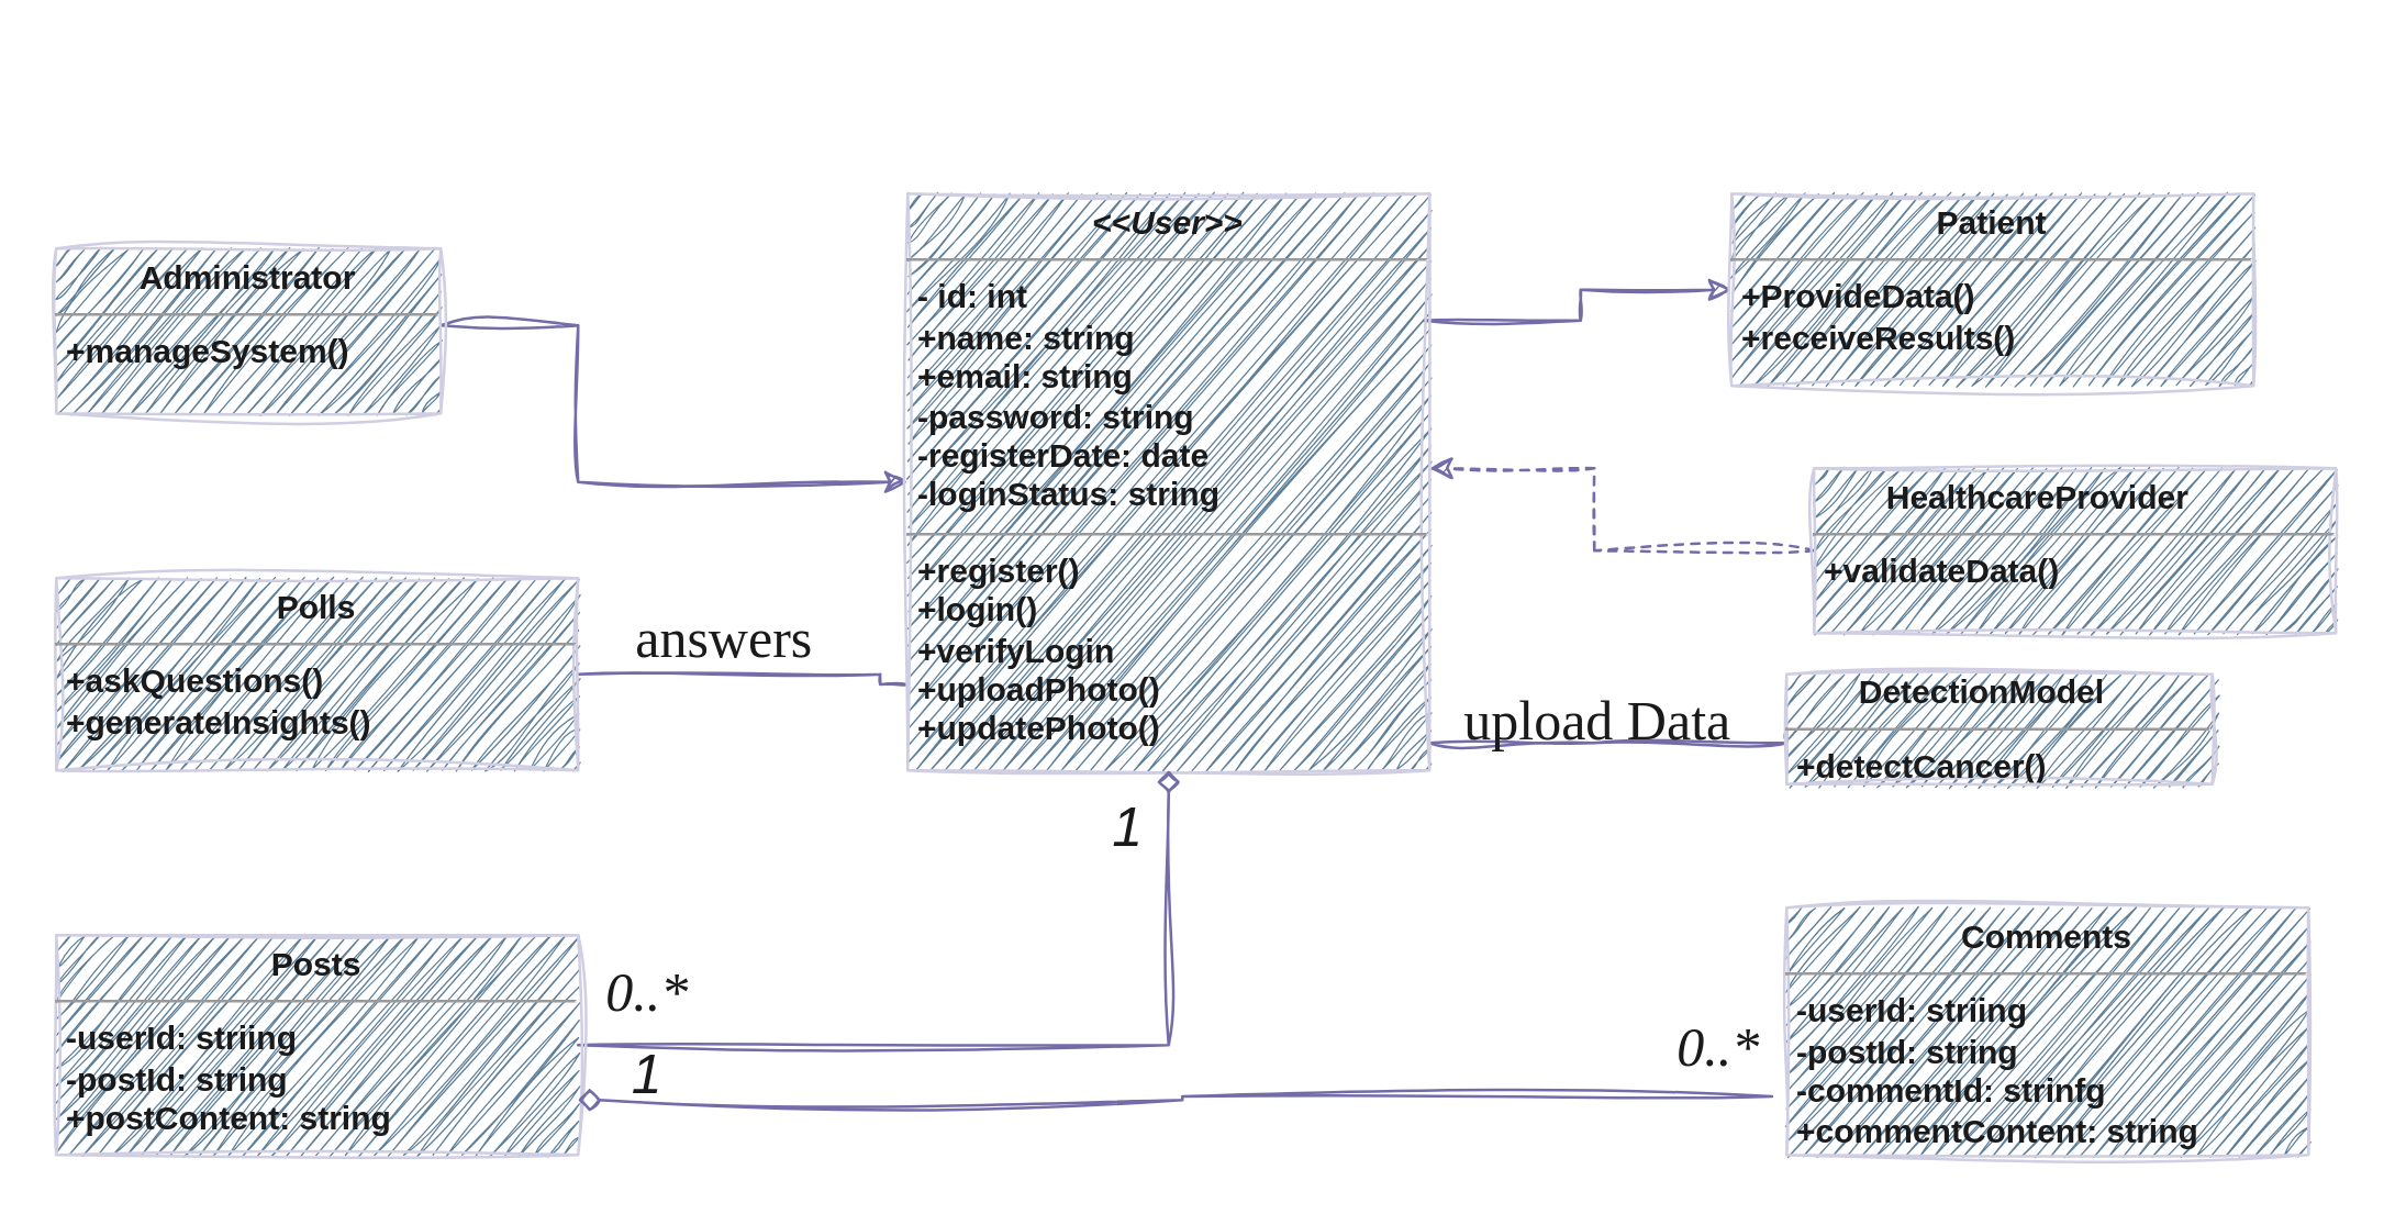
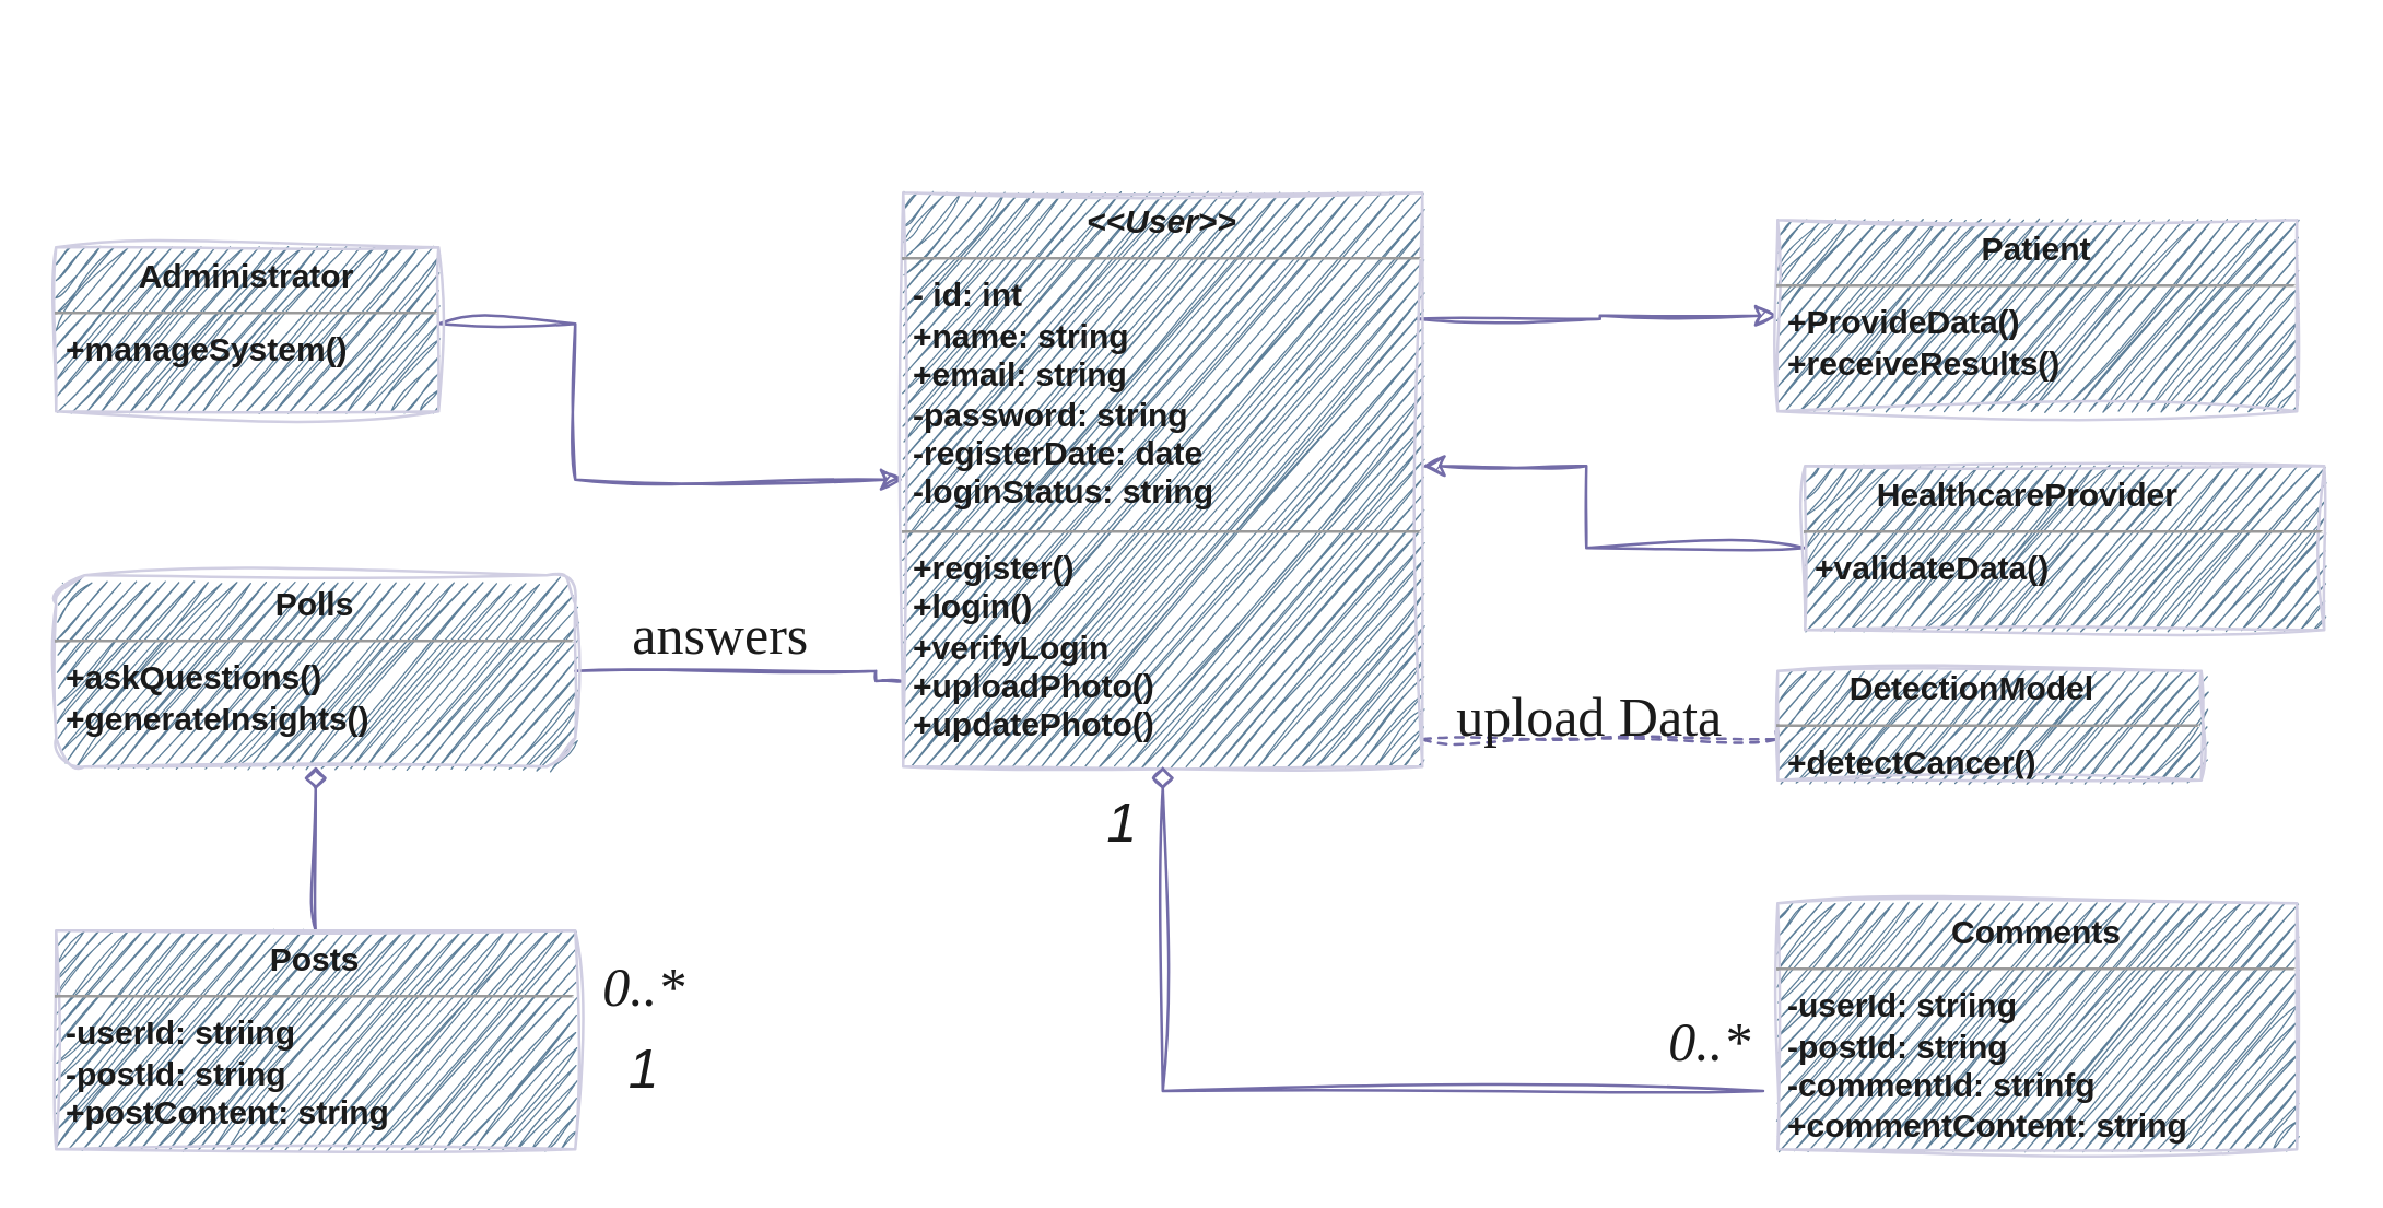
- <mxCell id="12" value="&lt;p style=&quot;margin:0px;margin-top:4px;text-align:center;&quot;&gt;Patient&lt;br&gt;&lt;/p&gt;&lt;hr size=&quot;1&quot;&gt;&lt;p style=&quot;margin:0px;margin-left:4px;&quot;&gt;+ProvideData() &lt;br&gt;&lt;/p&gt;&lt;p style=&quot;margin:0px;margin-left:4px;&quot;&gt;+receiveResults()&lt;/p&gt;" style="verticalAlign=top;align=left;overflow=fill;fontSize=12;fontFamily=Helvetica;html=1;rounded=0;shadow=0;comic=0;labelBackgroundColor=none;strokeWidth=1;fillColor=#5D7F99;strokeColor=#D0CEE2;fontColor=#1A1A1A;sketch=1;curveFitting=1;jiggle=2;fontStyle=1" vertex="1" parent="1"><mxGeometry x="630" y="70" width="190" height="70" as="geometry" /></mxCell>
+ <mxCell id="12" value="&lt;p style=&quot;margin:0px;margin-top:4px;text-align:center;&quot;&gt;Patient&lt;br&gt;&lt;/p&gt;&lt;hr size=&quot;1&quot;&gt;&lt;p style=&quot;margin:0px;margin-left:4px;&quot;&gt;+ProvideData() &lt;br&gt;&lt;/p&gt;&lt;p style=&quot;margin:0px;margin-left:4px;&quot;&gt;+receiveResults()&lt;/p&gt;" style="verticalAlign=top;align=left;overflow=fill;fontSize=12;fontFamily=Helvetica;html=1;rounded=0;shadow=0;comic=0;labelBackgroundColor=none;strokeWidth=1;fillColor=#5D7F99;strokeColor=#D0CEE2;fontColor=#1A1A1A;sketch=1;curveFitting=1;jiggle=2;fontStyle=1" vertex="1" parent="1"><mxGeometry x="650" y="80" width="190" height="70" as="geometry" /></mxCell>
- <mxCell id="10" style="edgeStyle=orthogonalEdgeStyle;rounded=0;sketch=1;hachureGap=4;jiggle=2;curveFitting=1;orthogonalLoop=1;jettySize=auto;html=1;exitX=0;exitY=0.5;exitDx=0;exitDy=0;strokeColor=#736CA8;fontFamily=Architects Daughter;fontSource=https%3A%2F%2Ffonts.googleapis.com%2Fcss%3Ffamily%3DArchitects%2BDaughter;fontSize=16;fontColor=#1A1A1A;fontStyle=1;dashed=1;" edge="1" parent="1" source="11" target="8"><mxGeometry relative="1" as="geometry"><Array as="points"><mxPoint x="580" y="200" /><mxPoint x="580" y="170" /></Array></mxGeometry></mxCell>
+ <mxCell id="10" style="edgeStyle=orthogonalEdgeStyle;rounded=0;sketch=1;hachureGap=4;jiggle=2;curveFitting=1;orthogonalLoop=1;jettySize=auto;html=1;exitX=0;exitY=0.5;exitDx=0;exitDy=0;strokeColor=#736CA8;fontFamily=Architects Daughter;fontSource=https%3A%2F%2Ffonts.googleapis.com%2Fcss%3Ffamily%3DArchitects%2BDaughter;fontSize=16;fontColor=#1A1A1A;fontStyle=1" edge="1" parent="1" source="11" target="8"><mxGeometry relative="1" as="geometry"><Array as="points"><mxPoint x="580" y="200" /><mxPoint x="580" y="170" /></Array></mxGeometry></mxCell>
- <mxCell id="13" value="&lt;p style=&quot;margin:0px;margin-top:4px;text-align:center;&quot;&gt;Polls&lt;br&gt;&lt;/p&gt;&lt;hr size=&quot;1&quot;&gt;&lt;p style=&quot;margin:0px;margin-left:4px;&quot;&gt;+askQuestions() &lt;br&gt;&lt;/p&gt;&lt;p style=&quot;margin:0px;margin-left:4px;&quot;&gt;+generateInsights()&lt;br&gt;&lt;/p&gt;" style="verticalAlign=top;align=left;overflow=fill;fontSize=12;fontFamily=Helvetica;html=1;rounded=0;shadow=0;comic=0;labelBackgroundColor=none;strokeWidth=1;fillColor=#5D7F99;strokeColor=#D0CEE2;fontColor=#1A1A1A;sketch=1;curveFitting=1;jiggle=2;fontStyle=1" vertex="1" parent="1"><mxGeometry x="20" y="210" width="190" height="70" as="geometry" /></mxCell>
+ <mxCell id="13" value="&lt;p style=&quot;margin:0px;margin-top:4px;text-align:center;&quot;&gt;Polls&lt;br&gt;&lt;/p&gt;&lt;hr size=&quot;1&quot;&gt;&lt;p style=&quot;margin:0px;margin-left:4px;&quot;&gt;+askQuestions() &lt;br&gt;&lt;/p&gt;&lt;p style=&quot;margin:0px;margin-left:4px;&quot;&gt;+generateInsights()&lt;br&gt;&lt;/p&gt;" style="verticalAlign=top;align=left;overflow=fill;fontSize=12;fontFamily=Helvetica;html=1;shadow=0;comic=0;labelBackgroundColor=none;strokeWidth=1;fillColor=#5D7F99;strokeColor=#D0CEE2;fontColor=#1A1A1A;sketch=1;curveFitting=1;jiggle=2;fontStyle=1;rounded=1;" vertex="1" parent="1"><mxGeometry x="20" y="210" width="190" height="70" as="geometry" /></mxCell>
- <mxCell id="6" style="edgeStyle=orthogonalEdgeStyle;rounded=0;sketch=1;hachureGap=4;jiggle=2;curveFitting=1;orthogonalLoop=1;jettySize=auto;html=1;entryX=0;entryY=0.5;entryDx=0;entryDy=0;strokeColor=#736CA8;fontFamily=Architects Daughter;fontSource=https%3A%2F%2Ffonts.googleapis.com%2Fcss%3Ffamily%3DArchitects%2BDaughter;fontSize=16;fontColor=#1A1A1A;endArrow=none;endFill=0;" edge="1" parent="1" source="8" target="14"><mxGeometry relative="1" as="geometry"><Array as="points"><mxPoint x="580" y="270" /><mxPoint x="580" y="270" /></Array></mxGeometry></mxCell>
+ <mxCell id="6" style="edgeStyle=orthogonalEdgeStyle;rounded=0;sketch=1;hachureGap=4;jiggle=2;curveFitting=1;orthogonalLoop=1;jettySize=auto;html=1;entryX=0;entryY=0.5;entryDx=0;entryDy=0;strokeColor=#736CA8;fontFamily=Architects Daughter;fontSource=https%3A%2F%2Ffonts.googleapis.com%2Fcss%3Ffamily%3DArchitects%2BDaughter;fontSize=16;fontColor=#1A1A1A;endArrow=none;endFill=0;dashed=1;" edge="1" parent="1" source="8" target="14"><mxGeometry relative="1" as="geometry"><Array as="points"><mxPoint x="580" y="270" /><mxPoint x="580" y="270" /></Array></mxGeometry></mxCell>
- <mxCell id="16" style="edgeStyle=orthogonalEdgeStyle;rounded=0;sketch=1;hachureGap=4;jiggle=2;curveFitting=1;orthogonalLoop=1;jettySize=auto;html=1;entryX=0.5;entryY=1;entryDx=0;entryDy=0;strokeColor=#736CA8;fontFamily=Architects Daughter;fontSource=https%3A%2F%2Ffonts.googleapis.com%2Fcss%3Ffamily%3DArchitects%2BDaughter;fontSize=16;fontColor=#1A1A1A;endArrow=diamond;endFill=0;" edge="1" parent="1" source="17" target="8"><mxGeometry relative="1" as="geometry" /></mxCell>
+ <mxCell id="16" style="edgeStyle=orthogonalEdgeStyle;rounded=0;sketch=1;hachureGap=4;jiggle=2;curveFitting=1;orthogonalLoop=1;jettySize=auto;html=1;strokeColor=#736CA8;fontFamily=Architects Daughter;fontSource=https%3A%2F%2Ffonts.googleapis.com%2Fcss%3Ffamily%3DArchitects%2BDaughter;fontSize=16;fontColor=#1A1A1A;endArrow=diamond;endFill=0;" edge="1" parent="1" source="17" target="13"><mxGeometry relative="1" as="geometry" /></mxCell>
- <mxCell id="21" style="edgeStyle=orthogonalEdgeStyle;rounded=0;sketch=1;hachureGap=4;jiggle=2;curveFitting=1;orthogonalLoop=1;jettySize=auto;html=1;strokeColor=#736CA8;fontFamily=Architects Daughter;fontSource=https%3A%2F%2Ffonts.googleapis.com%2Fcss%3Ffamily%3DArchitects%2BDaughter;fontSize=16;fontColor=#1A1A1A;endArrow=diamond;endFill=0;exitX=-0.028;exitY=0.763;exitDx=0;exitDy=0;entryX=1;entryY=0.75;entryDx=0;entryDy=0;exitPerimeter=0;" edge="1" parent="1" source="20" target="17"><mxGeometry relative="1" as="geometry"><mxPoint x="455" y="440" as="sourcePoint" /><mxPoint x="540" y="475" as="targetPoint" /></mxGeometry></mxCell>
+ <mxCell id="21" style="edgeStyle=orthogonalEdgeStyle;rounded=0;sketch=1;hachureGap=4;jiggle=2;curveFitting=1;orthogonalLoop=1;jettySize=auto;html=1;strokeColor=#736CA8;fontFamily=Architects Daughter;fontSource=https%3A%2F%2Ffonts.googleapis.com%2Fcss%3Ffamily%3DArchitects%2BDaughter;fontSize=16;fontColor=#1A1A1A;endArrow=diamond;endFill=0;exitX=-0.028;exitY=0.763;exitDx=0;exitDy=0;exitPerimeter=0;" edge="1" parent="1" source="20" target="8"><mxGeometry relative="1" as="geometry"><mxPoint x="455" y="440" as="sourcePoint" /><mxPoint x="540" y="475" as="targetPoint" /></mxGeometry></mxCell>
